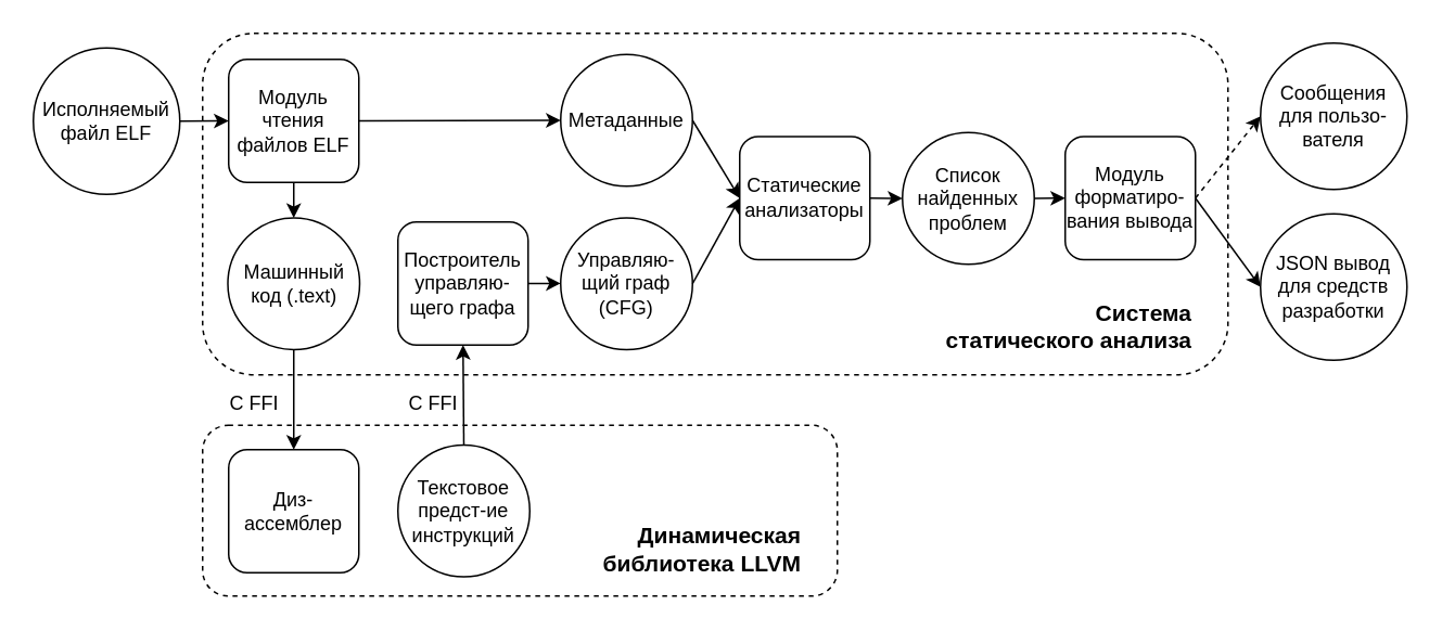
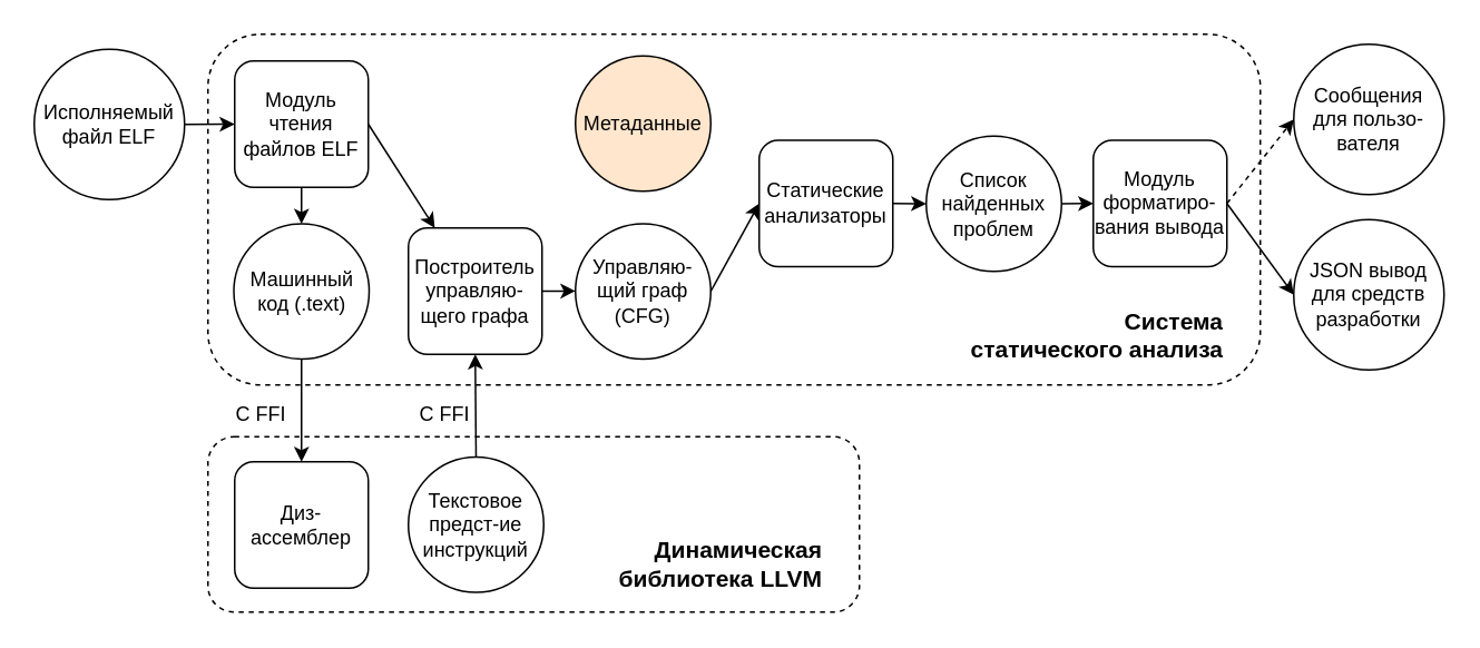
- <mxCell id="11" value="" style="endArrow=classic;html=1;entryX=0;entryY=0.5;entryDx=0;entryDy=0;exitX=1;exitY=0.5;exitDx=0;exitDy=0;" parent="1" source="28" target="10" edge="1"><mxGeometry x="30" y="380" width="50" height="50" as="geometry"><mxPoint x="234" y="72.565" as="sourcePoint" /><mxPoint x="315.875" y="28.812" as="targetPoint" /></mxGeometry></mxCell>
+ <mxCell id="11" value="" style="endArrow=classic;html=1;exitX=1;exitY=0.5;exitDx=0;exitDy=0;" parent="1" source="28" target="30" edge="1"><mxGeometry x="30" y="380" width="50" height="50" as="geometry"><mxPoint x="234" y="72.565" as="sourcePoint" /><mxPoint x="315.875" y="28.812" as="targetPoint" /></mxGeometry></mxCell>
- <mxCell id="10" value="Метаданные" style="ellipse;whiteSpace=wrap;html=1;aspect=fixed;" parent="1" vertex="1"><mxGeometry x="344" y="33" width="81" height="81" as="geometry" /></mxCell>
+ <mxCell id="10" value="Метаданные" style="ellipse;whiteSpace=wrap;html=1;aspect=fixed;fillColor=#ffe6cc;" parent="1" vertex="1"><mxGeometry x="344" y="33" width="81" height="81" as="geometry" /></mxCell>
- <mxCell id="12" value="" style="endArrow=classic;html=1;exitX=1;exitY=0.5;exitDx=0;exitDy=0;entryX=0;entryY=0.5;entryDx=0;entryDy=0;" parent="1" source="10" target="15" edge="1"><mxGeometry x="-50" y="380" width="50" height="50" as="geometry"><mxPoint x="367.125" y="83.5" as="sourcePoint" /><mxPoint x="524" y="72" as="targetPoint" /></mxGeometry></mxCell>
